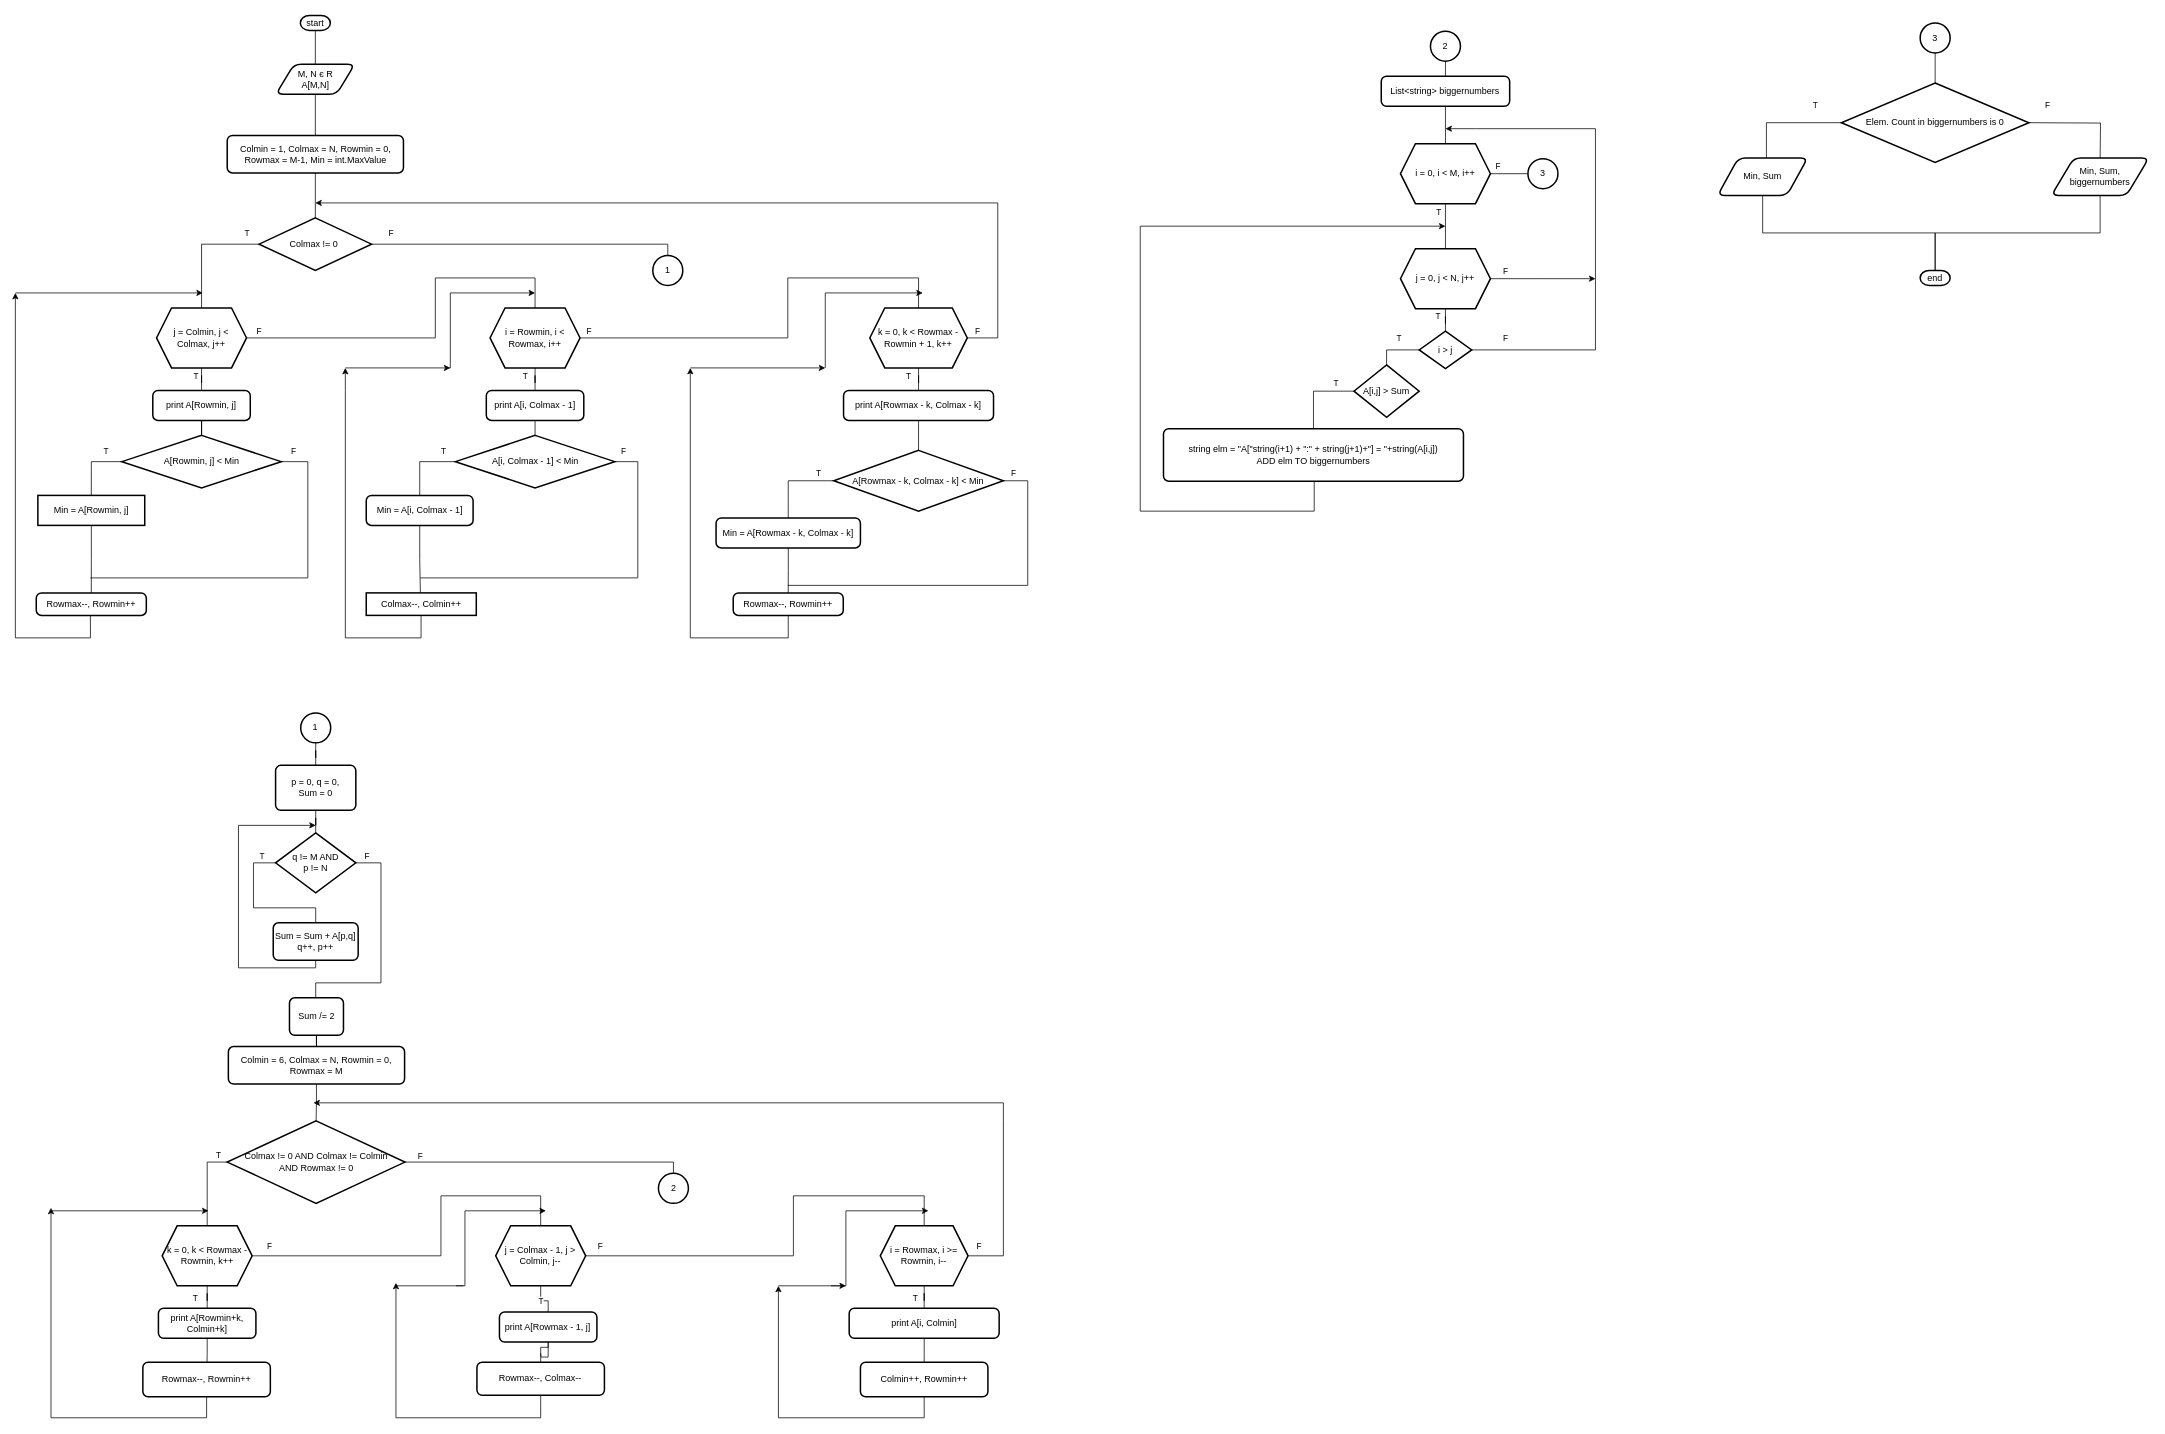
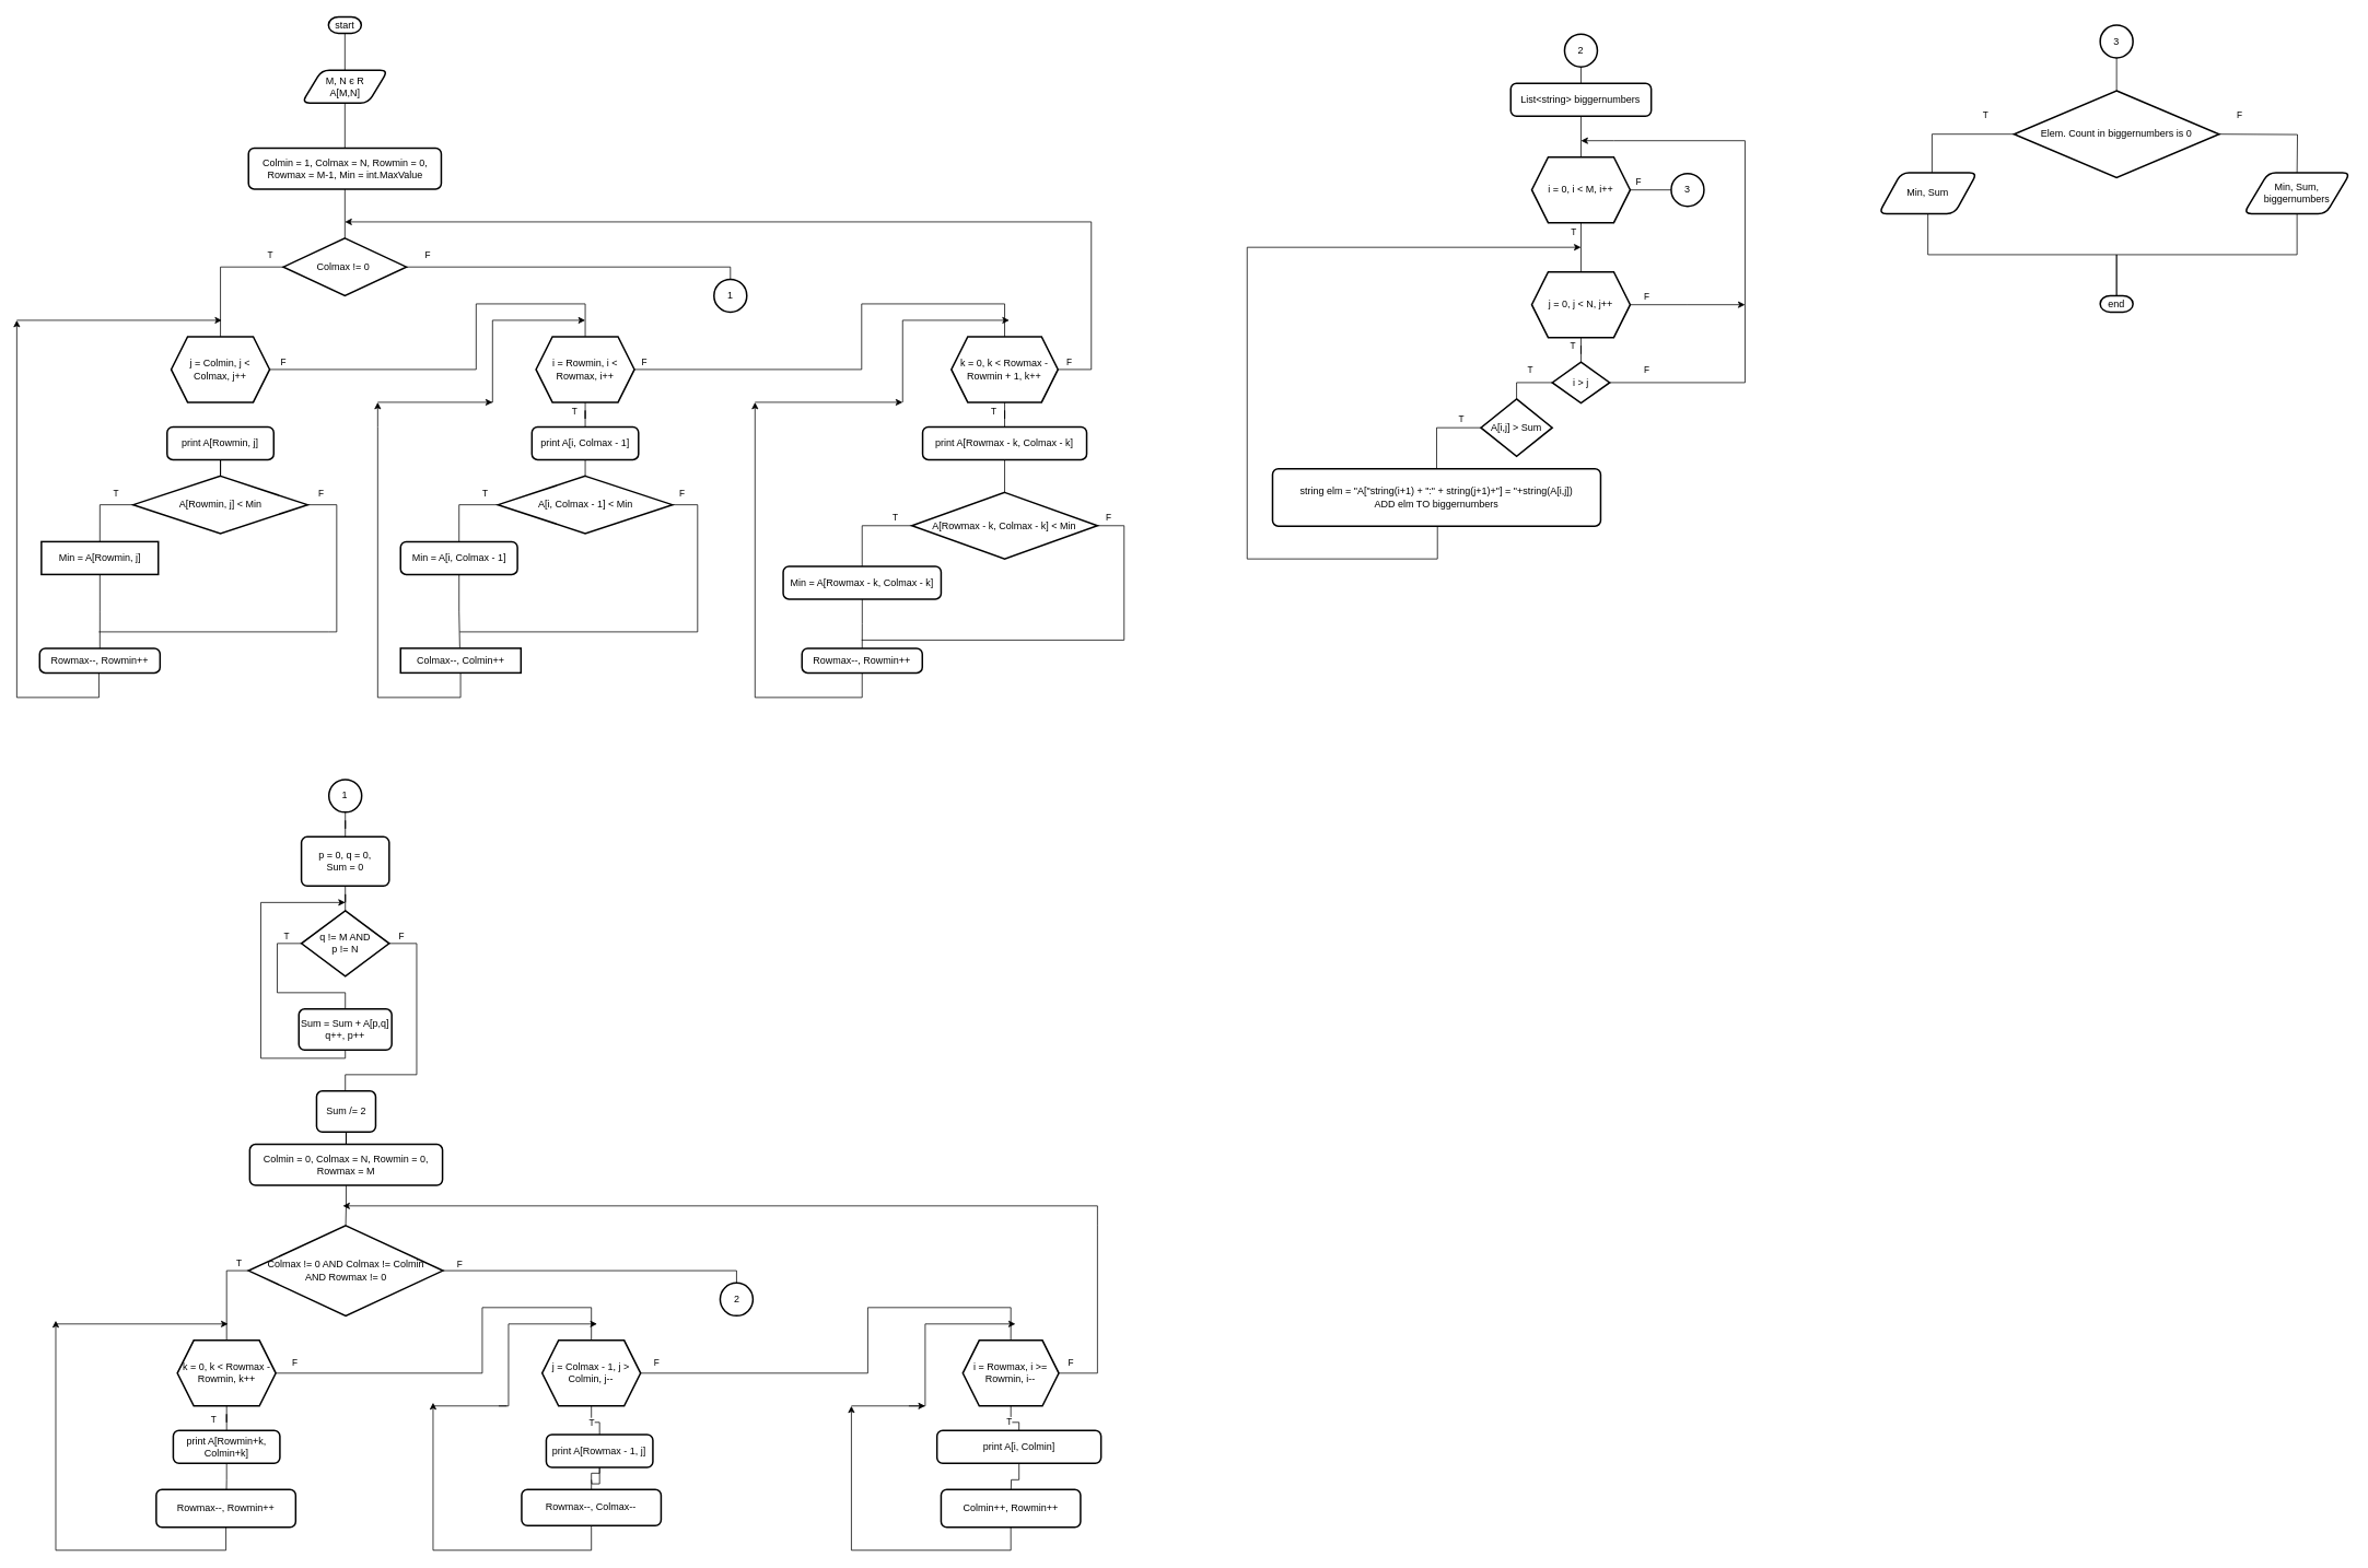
- <mxCell id="13" style="edgeStyle=orthogonalEdgeStyle;rounded=0;orthogonalLoop=1;jettySize=auto;html=1;endArrow=none;endFill=0;" parent="1" source="17" target="27" edge="1"><mxGeometry relative="1" as="geometry" /></mxCell>
- <mxCell id="14" value="T" style="edgeLabel;html=1;align=center;verticalAlign=middle;resizable=0;points=[];" parent="13" vertex="1" connectable="0"><mxGeometry x="0.753" relative="1" as="geometry"><mxPoint x="-8" y="-14" as="offset" /></mxGeometry></mxCell>
- <mxCell id="80" value="Colmin = 6, Colmax = N, Rowmin = 0, Rowmax = M" style="rounded=1;whiteSpace=wrap;html=1;absoluteArcSize=1;arcSize=14;strokeWidth=2;" parent="1" vertex="1"><mxGeometry x="304.01" y="1395" width="235" height="50" as="geometry" /></mxCell>
+ <mxCell id="80" value="Colmin = 0, Colmax = N, Rowmin = 0, Rowmax = M" style="rounded=1;whiteSpace=wrap;html=1;absoluteArcSize=1;arcSize=14;strokeWidth=2;" parent="1" vertex="1"><mxGeometry x="304.01" y="1395" width="235" height="50" as="geometry" /></mxCell>
- <mxCell id="104" value="print A[i, Colmin]" style="rounded=1;whiteSpace=wrap;html=1;absoluteArcSize=1;arcSize=14;strokeWidth=2;" parent="1" vertex="1"><mxGeometry x="1131.87" y="1744" width="200" height="40" as="geometry" /></mxCell>
+ <mxCell id="104" value="print A[i, Colmin]" style="rounded=1;whiteSpace=wrap;html=1;absoluteArcSize=1;arcSize=14;strokeWidth=2;" parent="1" vertex="1"><mxGeometry x="1141.87" y="1744" width="200" height="40" as="geometry" /></mxCell>
